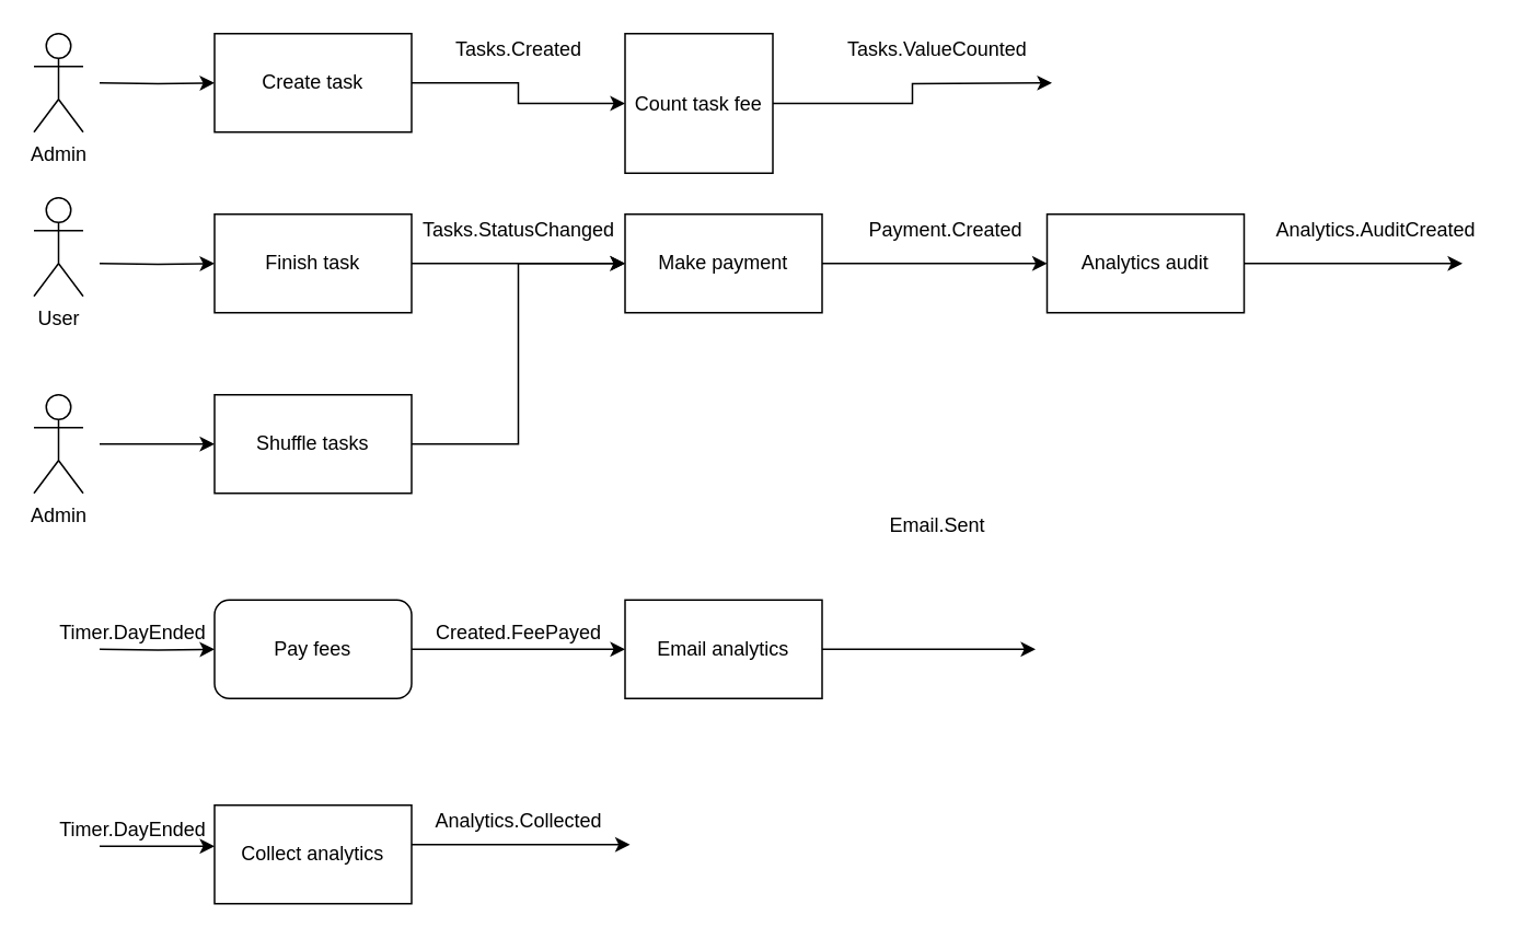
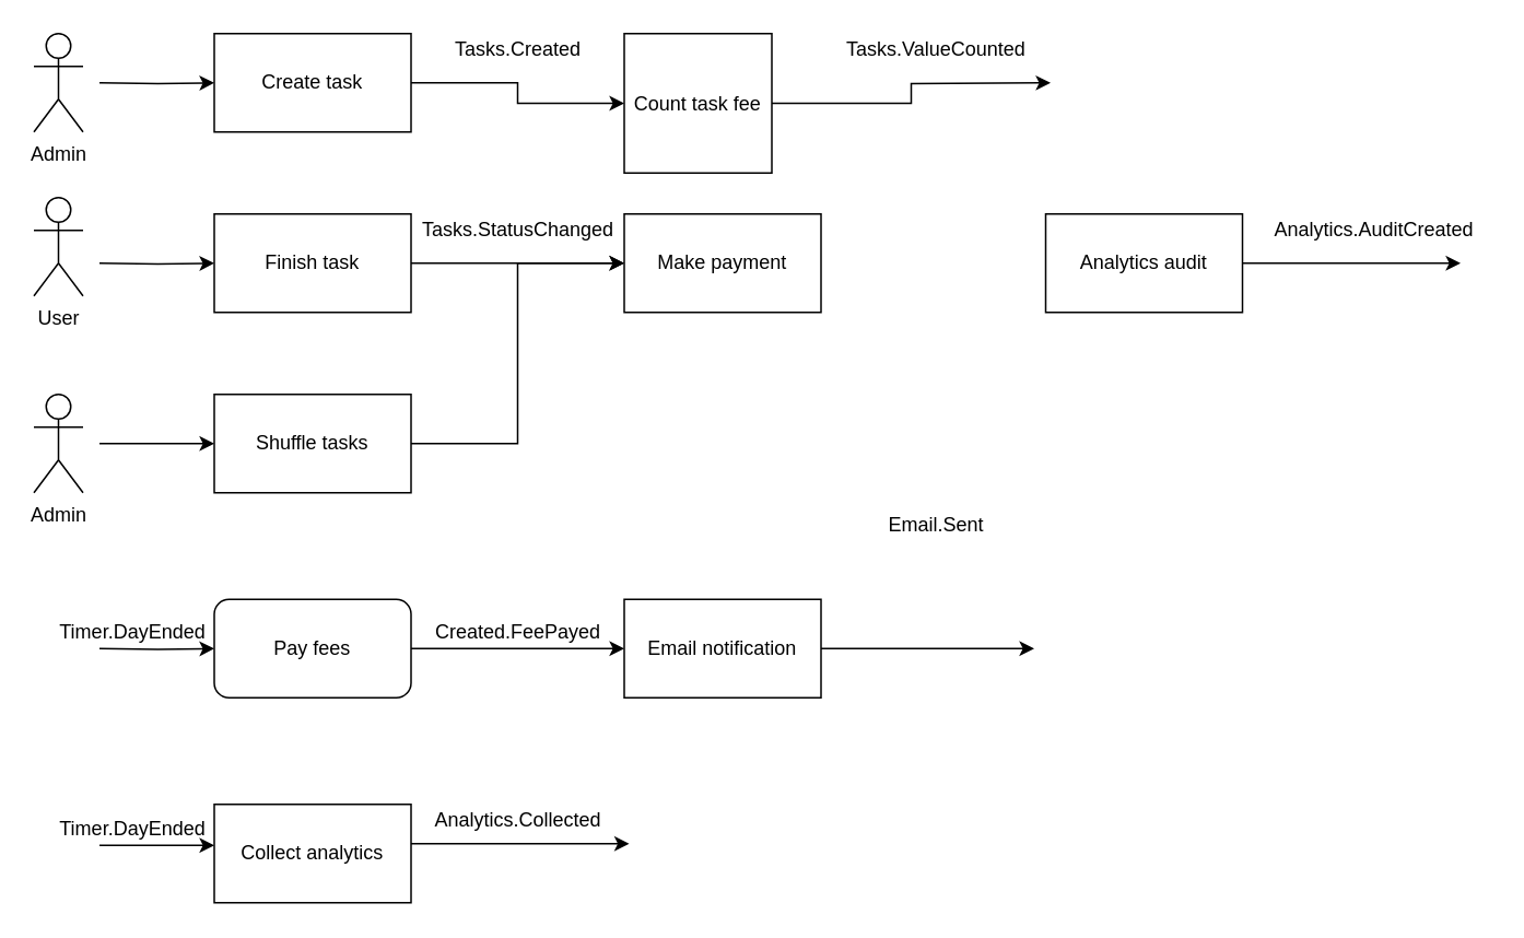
- <mxCell id="16" value="Payment.Created" style="text;html=1;align=center;verticalAlign=middle;resizable=0;points=[];autosize=1;strokeColor=none;fillColor=none;" vertex="1" parent="1"><mxGeometry x="520" y="130" width="110" height="20" as="geometry" /></mxCell>
- <mxCell id="12" style="edgeStyle=orthogonalEdgeStyle;rounded=0;orthogonalLoop=1;jettySize=auto;html=1;exitX=1;exitY=0.5;exitDx=0;exitDy=0;entryX=0;entryY=0.5;entryDx=0;entryDy=0;" edge="1" parent="1" source="13" target="15"><mxGeometry relative="1" as="geometry" /></mxCell>
- <mxCell id="25" value="Email analytics" style="rounded=0;whiteSpace=wrap;html=1;" vertex="1" parent="1"><mxGeometry x="380" y="365" width="120" height="60" as="geometry" /></mxCell>
+ <mxCell id="25" value="Email notification" style="rounded=0;whiteSpace=wrap;html=1;" vertex="1" parent="1"><mxGeometry x="380" y="365" width="120" height="60" as="geometry" /></mxCell>
